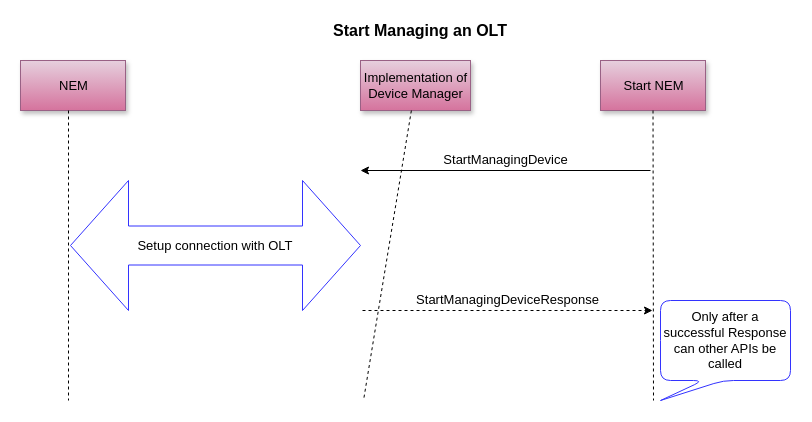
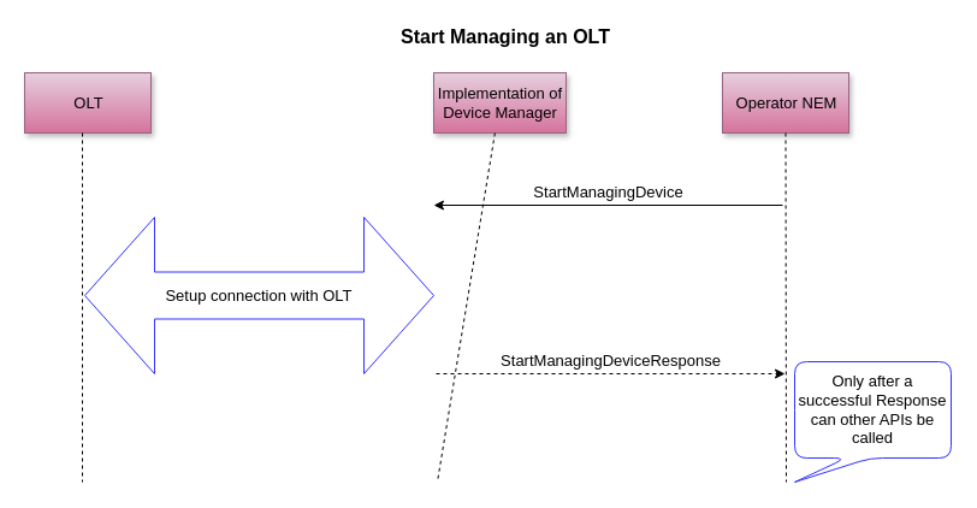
- <mxCell id="8" value="NEM" style="shadow=1;fillColor=#e6d0de;strokeColor=#996185;html=1;gradientColor=#d5739d;fontSize=13;" vertex="1" parent="1"><mxGeometry x="20" y="60" width="105" height="50" as="geometry" /></mxCell>
+ <mxCell id="8" value="OLT" style="shadow=1;fillColor=#e6d0de;strokeColor=#996185;html=1;gradientColor=#d5739d;fontSize=13;" vertex="1" parent="1"><mxGeometry x="20" y="60" width="105" height="50" as="geometry" /></mxCell>
- <mxCell id="2" value="Start NEM" style="shadow=1;fillColor=#e6d0de;strokeColor=#996185;html=1;gradientColor=#d5739d;fontSize=13;" vertex="1" parent="1"><mxGeometry x="600" y="60" width="105" height="50" as="geometry" /></mxCell>
+ <mxCell id="2" value="Operator NEM" style="shadow=1;fillColor=#e6d0de;strokeColor=#996185;html=1;gradientColor=#d5739d;fontSize=13;" vertex="1" parent="1"><mxGeometry x="600" y="60" width="105" height="50" as="geometry" /></mxCell>
